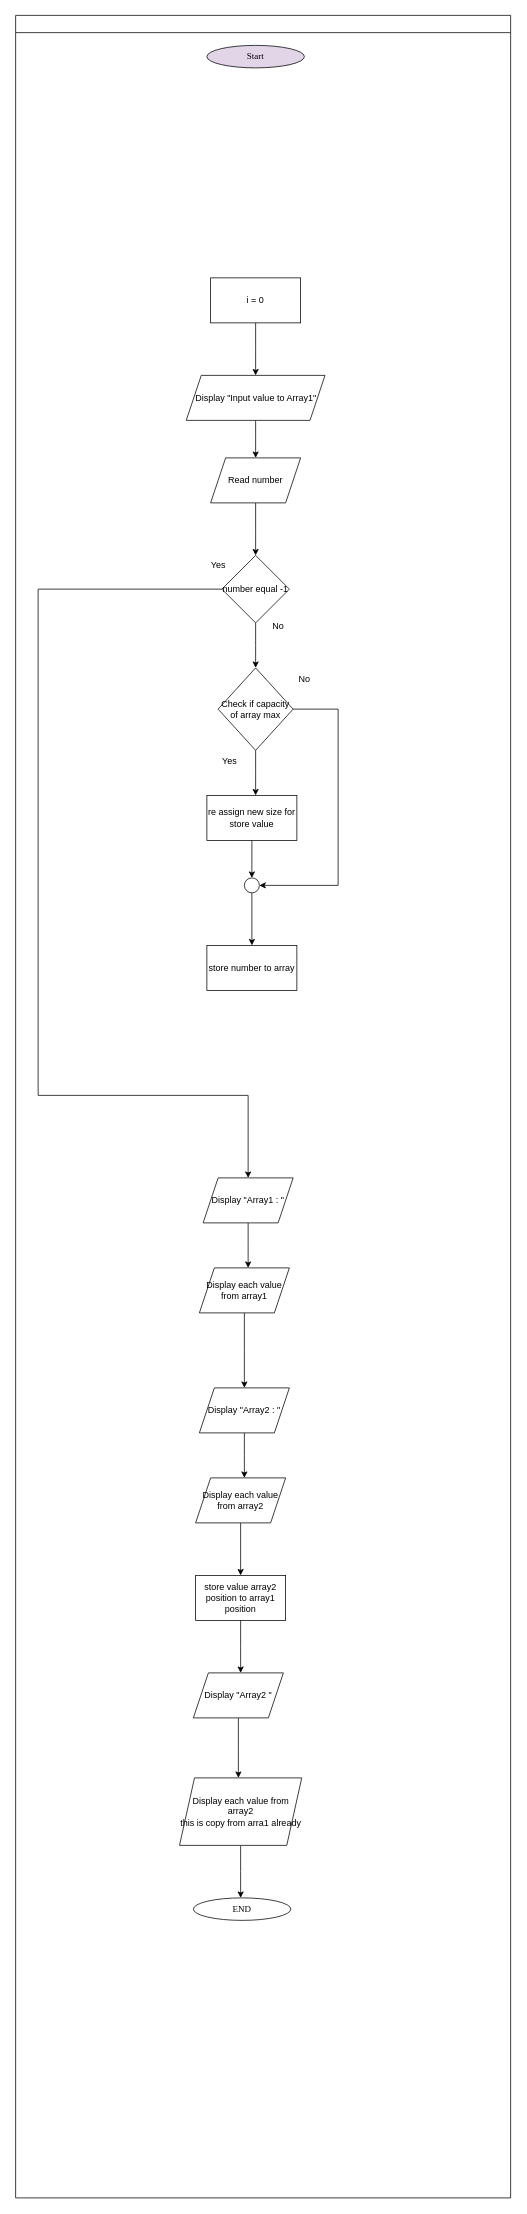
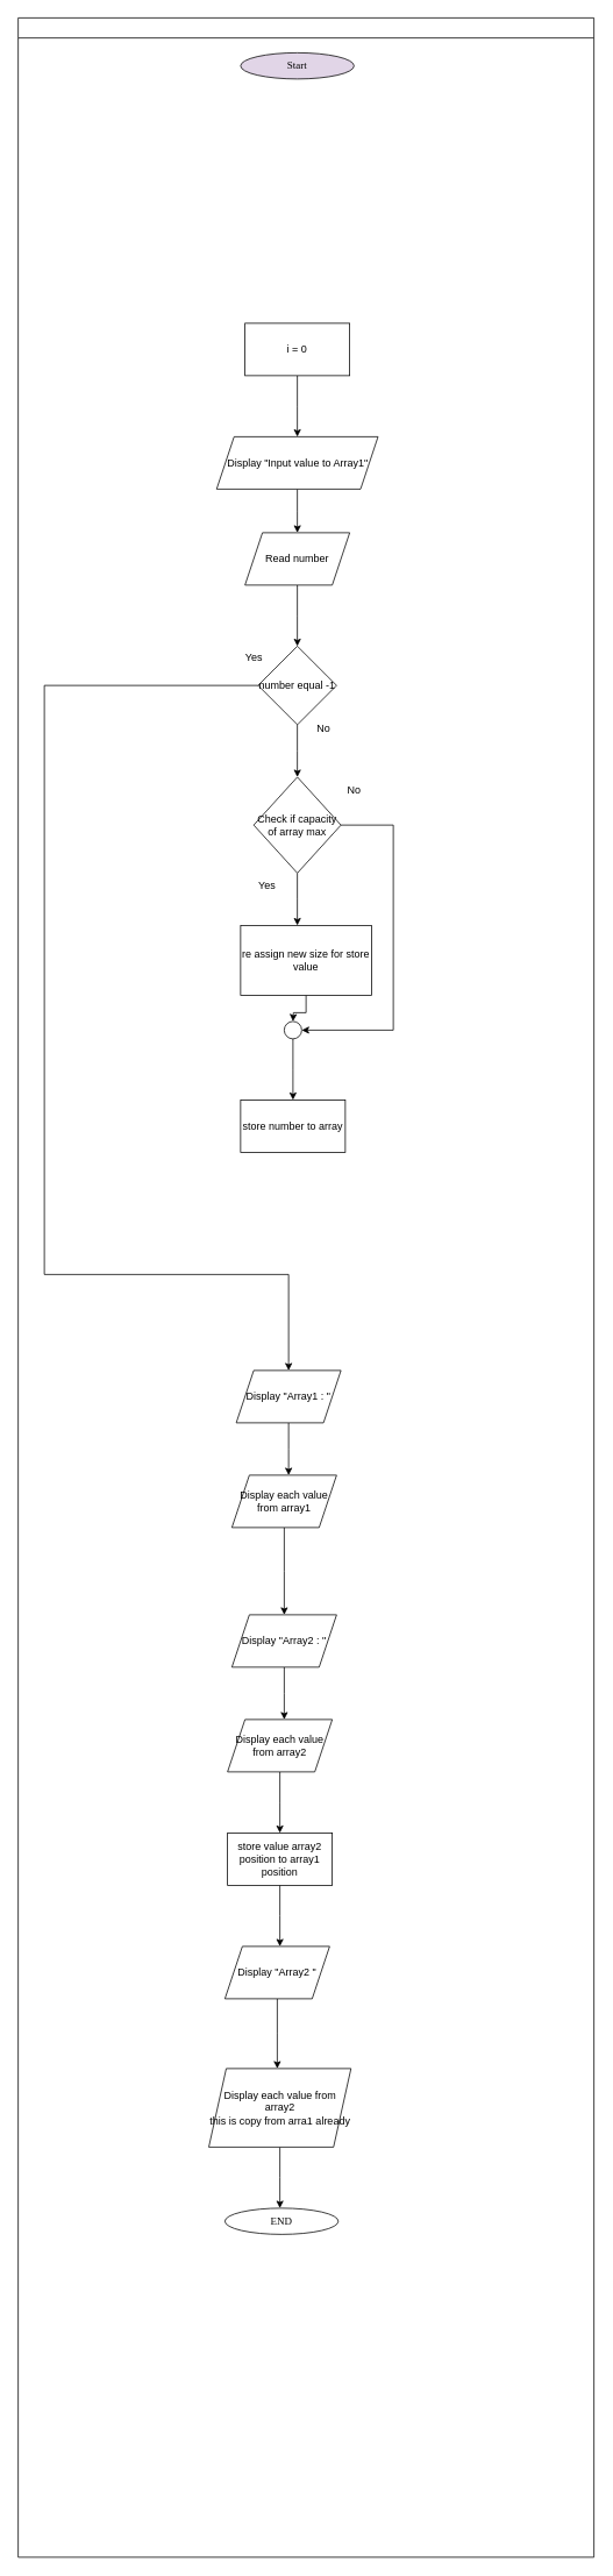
- <mxCell id="20" value="re assign new size for store value" style="rounded=0;whiteSpace=wrap;html=1;" vertex="1" parent="2"><mxGeometry x="255" y="1040" width="120" height="60" as="geometry" /></mxCell>
+ <mxCell id="20" value="re assign new size for store value" style="rounded=0;whiteSpace=wrap;html=1;" vertex="1" parent="2"><mxGeometry x="255" y="1040" width="150" height="80" as="geometry" /></mxCell>
